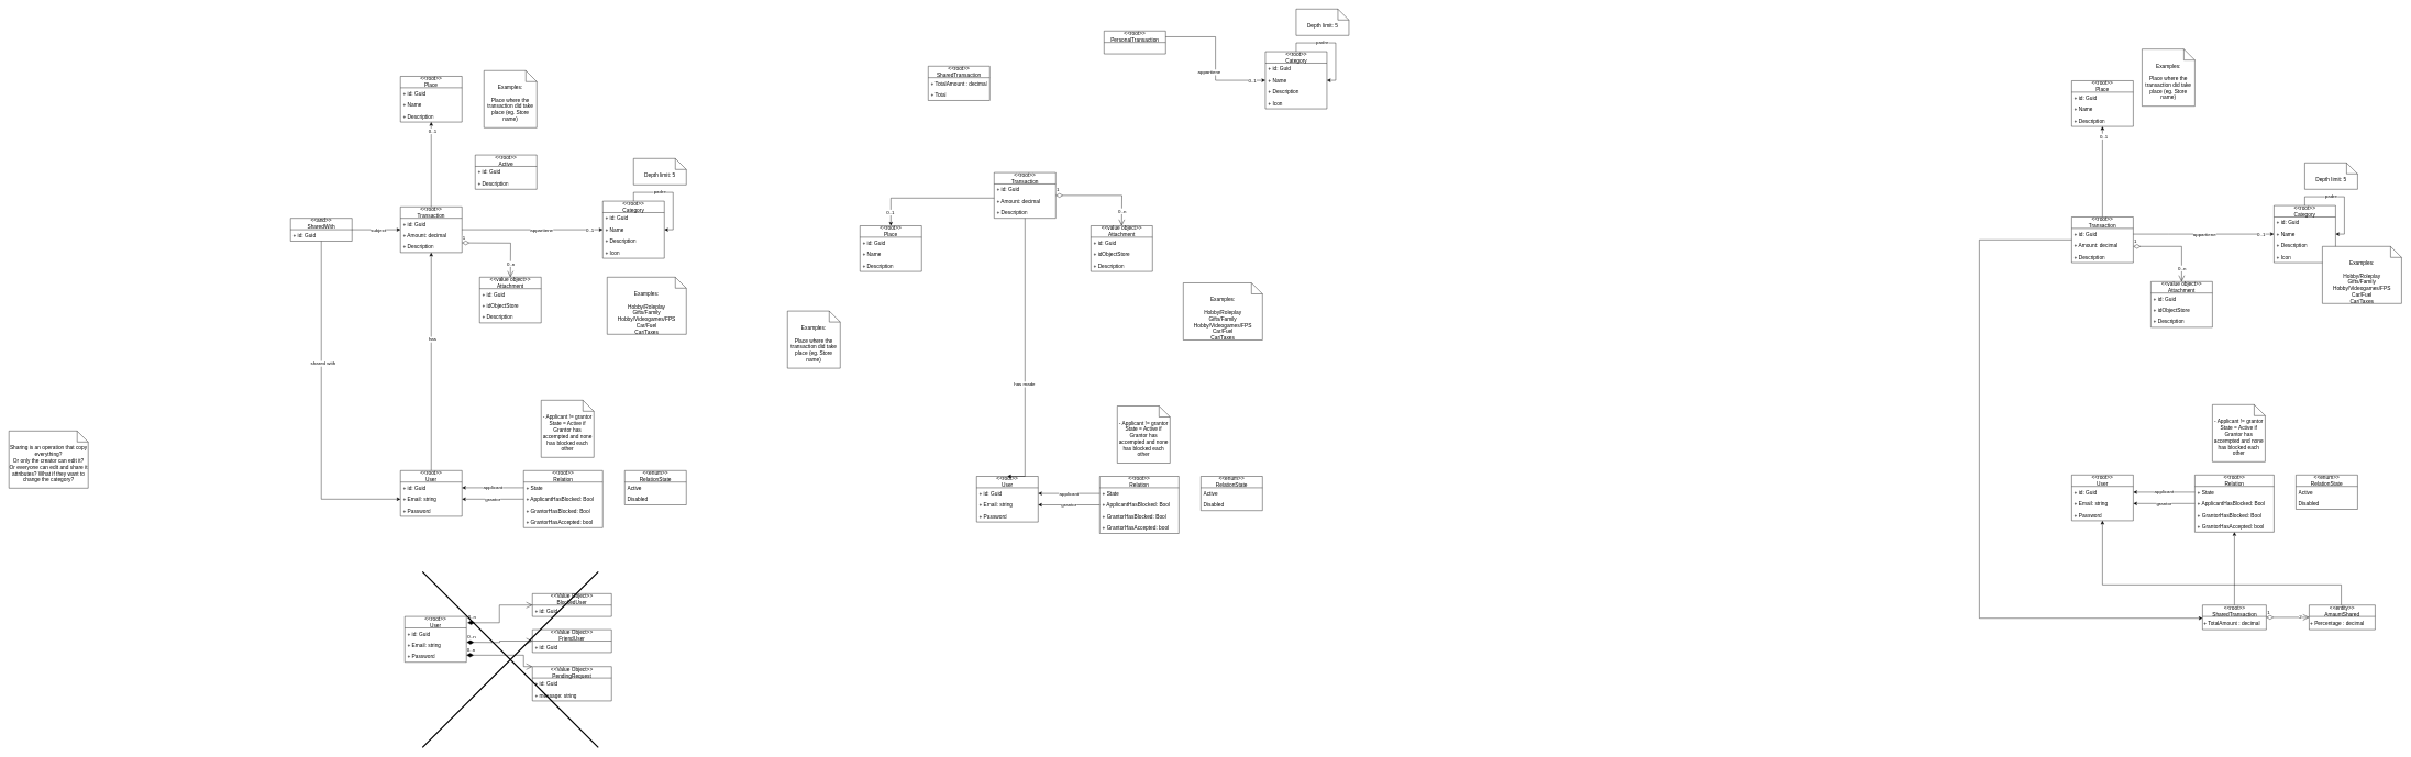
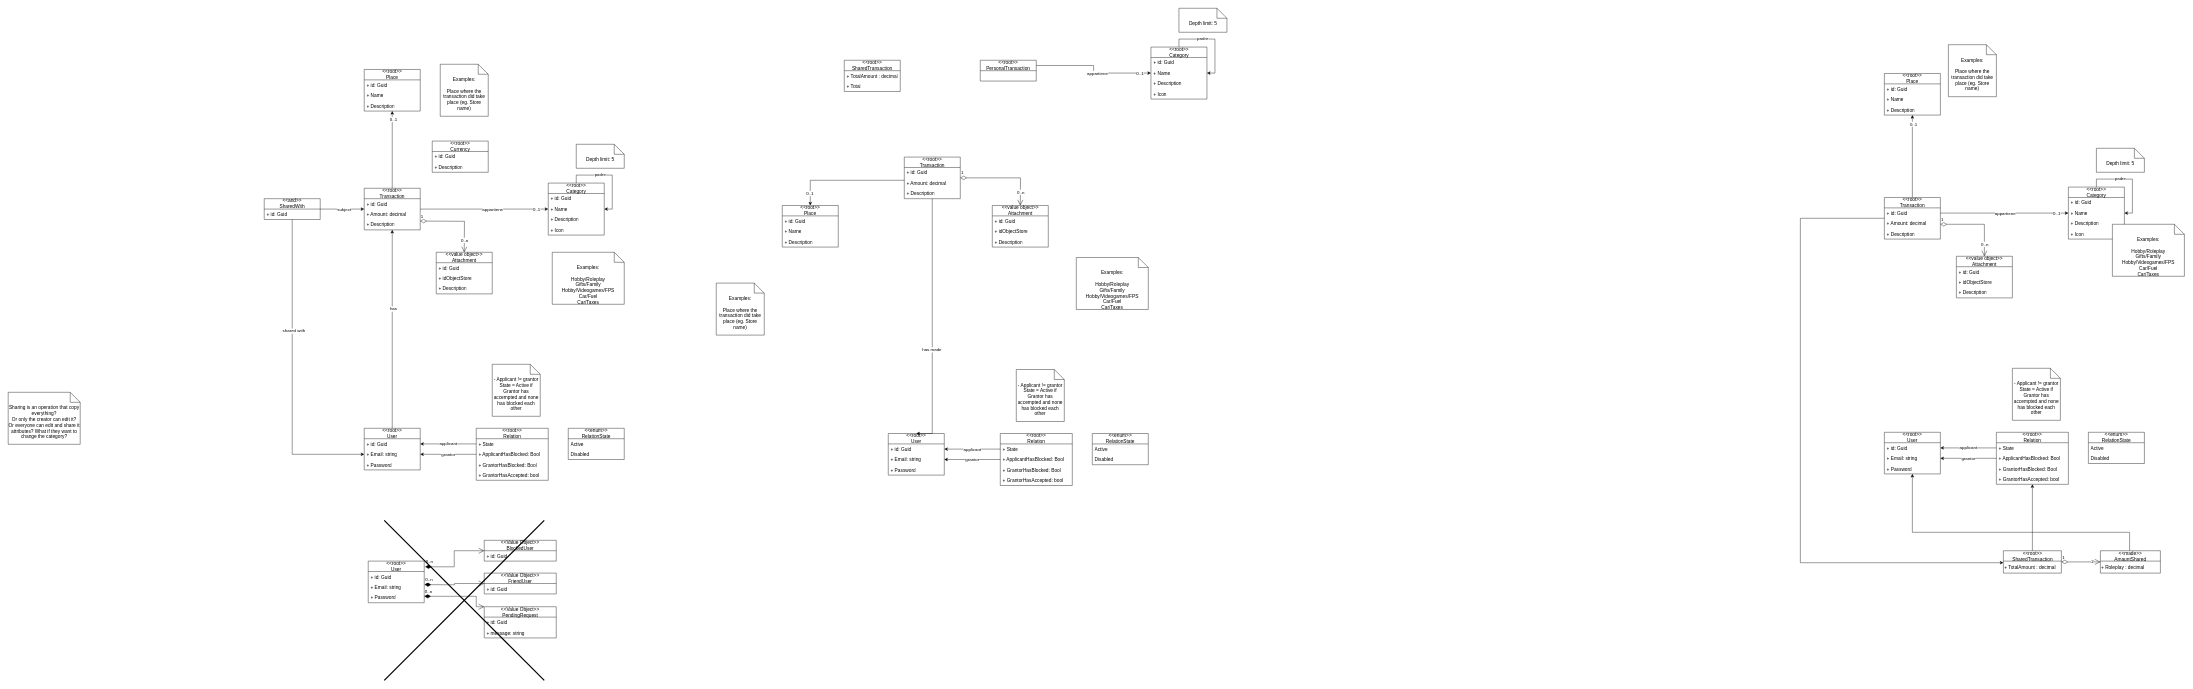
- <mxCell id="116" value="&amp;lt;&amp;lt;root&amp;gt;&amp;gt;&lt;br&gt;PersonalTransaction" style="swimlane;fontStyle=0;childLayout=stackLayout;horizontal=1;startSize=26;fillColor=none;horizontalStack=0;resizeParent=1;resizeParentMax=0;resizeLast=0;collapsible=1;marginBottom=0;whiteSpace=wrap;html=1;" parent="1" vertex="1"><mxGeometry x="2510" y="70" width="140" height="52" as="geometry" /></mxCell>
+ <mxCell id="116" value="&amp;lt;&amp;lt;root&amp;gt;&amp;gt;&lt;br&gt;PersonalTransaction" style="swimlane;fontStyle=0;childLayout=stackLayout;horizontal=1;startSize=26;fillColor=none;horizontalStack=0;resizeParent=1;resizeParentMax=0;resizeLast=0;collapsible=1;marginBottom=0;whiteSpace=wrap;html=1;" parent="1" vertex="1"><mxGeometry x="2450" y="150" width="140" height="52" as="geometry" /></mxCell>
- <mxCell id="120" value="&amp;lt;&amp;lt;root&amp;gt;&amp;gt;&lt;br&gt;Active" style="swimlane;fontStyle=0;childLayout=stackLayout;horizontal=1;startSize=26;fillColor=none;horizontalStack=0;resizeParent=1;resizeParentMax=0;resizeLast=0;collapsible=1;marginBottom=0;whiteSpace=wrap;html=1;" parent="1" vertex="1"><mxGeometry x="1080" y="352" width="140" height="78" as="geometry" /></mxCell>
+ <mxCell id="120" value="&amp;lt;&amp;lt;root&amp;gt;&amp;gt;&lt;br&gt;Currency" style="swimlane;fontStyle=0;childLayout=stackLayout;horizontal=1;startSize=26;fillColor=none;horizontalStack=0;resizeParent=1;resizeParentMax=0;resizeLast=0;collapsible=1;marginBottom=0;whiteSpace=wrap;html=1;" parent="1" vertex="1"><mxGeometry x="1080" y="352" width="140" height="78" as="geometry" /></mxCell>
- <mxCell id="172" value="&amp;lt;&amp;lt;entity&amp;gt;&amp;gt;&lt;br&gt;AmauntShared" style="swimlane;fontStyle=0;childLayout=stackLayout;horizontal=1;startSize=26;fillColor=none;horizontalStack=0;resizeParent=1;resizeParentMax=0;resizeLast=0;collapsible=1;marginBottom=0;whiteSpace=wrap;html=1;" vertex="1" parent="1"><mxGeometry x="5250" y="1376" width="150" height="56" as="geometry" /></mxCell>
+ <mxCell id="172" value="&amp;lt;&amp;lt;made&amp;gt;&amp;gt;&lt;br&gt;AmauntShared" style="swimlane;fontStyle=0;childLayout=stackLayout;horizontal=1;startSize=26;fillColor=none;horizontalStack=0;resizeParent=1;resizeParentMax=0;resizeLast=0;collapsible=1;marginBottom=0;whiteSpace=wrap;html=1;" vertex="1" parent="1"><mxGeometry x="5250" y="1376" width="150" height="56" as="geometry" /></mxCell>
- <mxCell id="173" value="+ Percentage : decimal" style="text;html=1;align=left;verticalAlign=middle;resizable=0;points=[];autosize=1;strokeColor=none;fillColor=none;" vertex="1" parent="172"><mxGeometry y="26" width="150" height="30" as="geometry" /></mxCell>
+ <mxCell id="173" value="+ Roleplay : decimal" style="text;html=1;align=left;verticalAlign=middle;resizable=0;points=[];autosize=1;strokeColor=none;fillColor=none;" vertex="1" parent="172"><mxGeometry y="26" width="150" height="30" as="geometry" /></mxCell>
